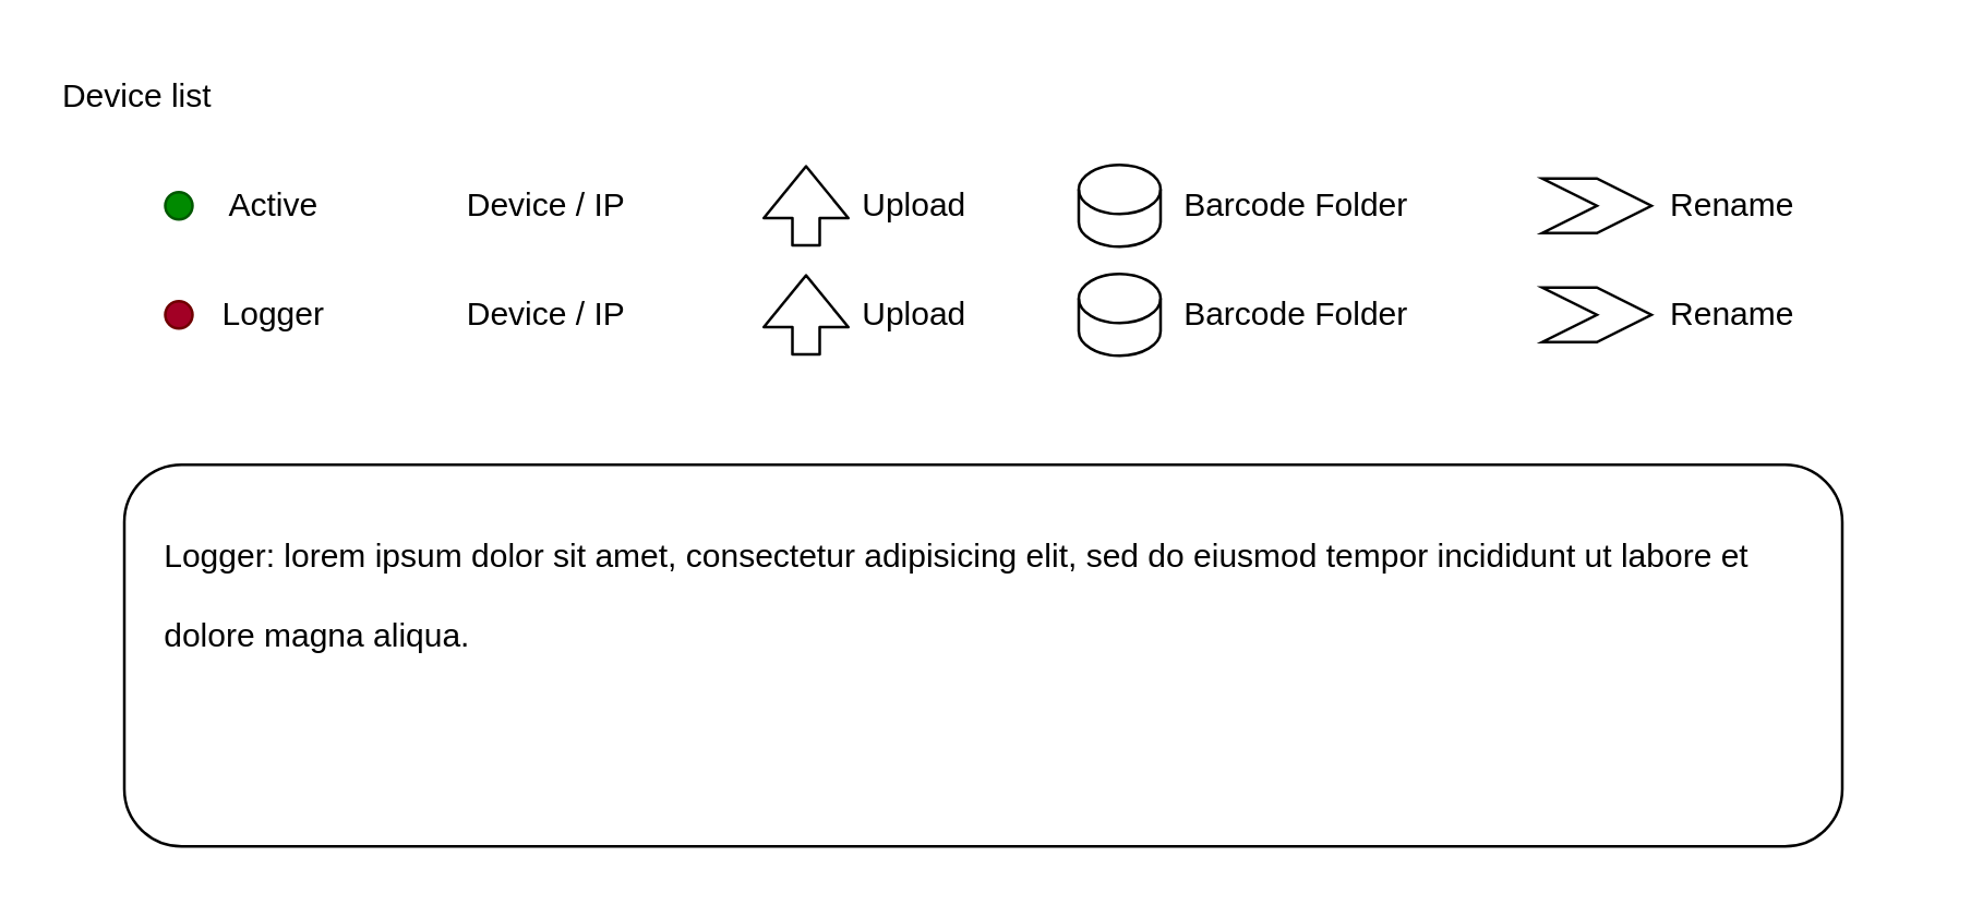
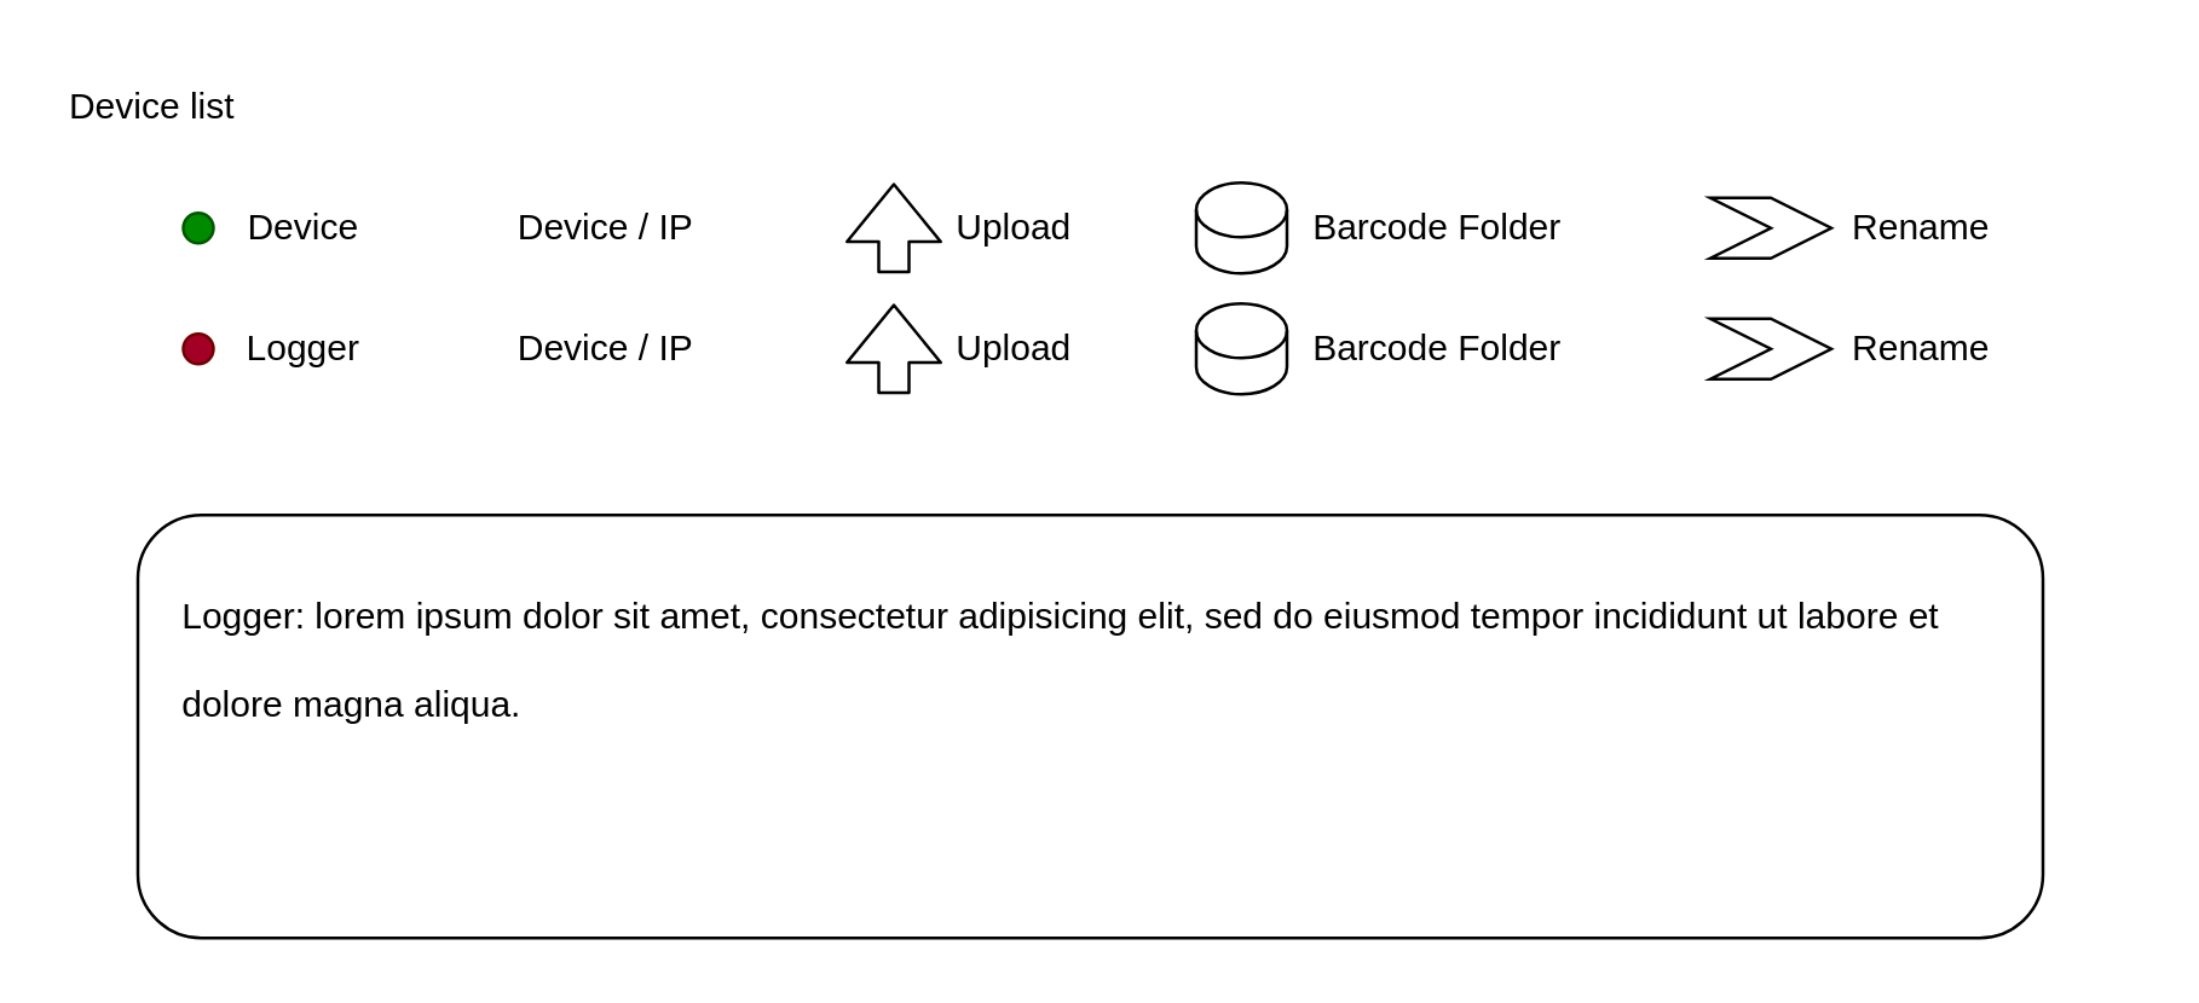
- <mxCell id="4" value="Active" style="text;html=1;strokeColor=none;fillColor=none;align=center;verticalAlign=middle;whiteSpace=wrap;rounded=0;" vertex="1" parent="1"><mxGeometry x="70" y="60" width="60" height="30" as="geometry" /></mxCell>
+ <mxCell id="4" value="Device" style="text;html=1;strokeColor=none;fillColor=none;align=center;verticalAlign=middle;whiteSpace=wrap;rounded=0;" vertex="1" parent="1"><mxGeometry x="70" y="60" width="60" height="30" as="geometry" /></mxCell>
